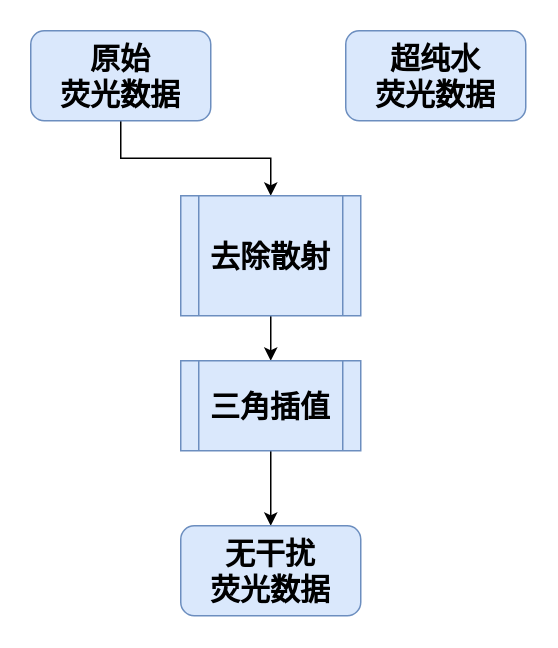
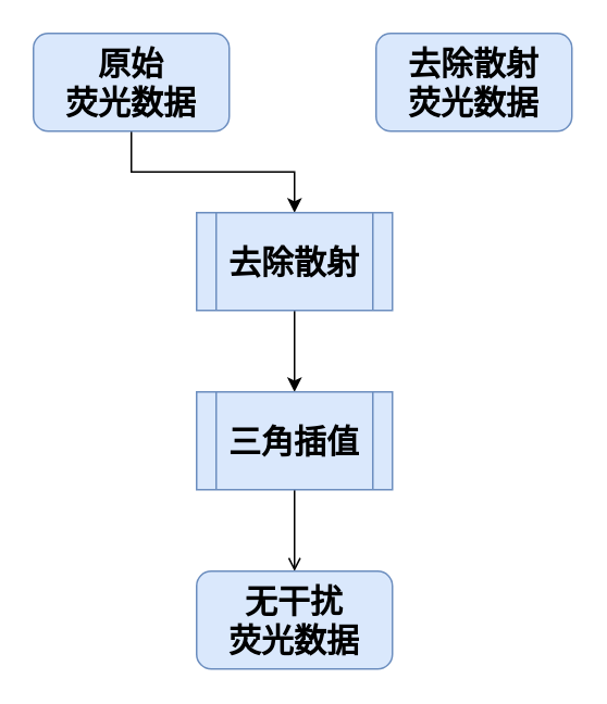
- <mxCell id="4" value="&lt;font style=&quot;font-size: 20px&quot;&gt;&lt;b&gt;超纯水&lt;br&gt;荧光数据&lt;/b&gt;&lt;/font&gt;" style="rounded=1;whiteSpace=wrap;html=1;fontSize=20;fillColor=#dae8fc;strokeColor=#6c8ebf;" vertex="1" parent="1"><mxGeometry x="230" y="20" width="120" height="60" as="geometry" /></mxCell>
+ <mxCell id="4" value="&lt;font style=&quot;font-size: 20px&quot;&gt;&lt;b&gt;去除散射&lt;br&gt;荧光数据&lt;/b&gt;&lt;/font&gt;" style="rounded=1;whiteSpace=wrap;html=1;fontSize=20;fillColor=#dae8fc;strokeColor=#6c8ebf;" vertex="1" parent="1"><mxGeometry x="230" y="20" width="120" height="60" as="geometry" /></mxCell>
- <mxCell id="6" value="&lt;font style=&quot;font-size: 20px&quot;&gt;&lt;b&gt;去除散射&lt;/b&gt;&lt;/font&gt;" style="shape=process;whiteSpace=wrap;html=1;backgroundOutline=1;fillColor=#dae8fc;strokeColor=#6c8ebf;" vertex="1" parent="1"><mxGeometry x="120" y="130" width="120" height="80" as="geometry" /></mxCell>
+ <mxCell id="6" value="&lt;font style=&quot;font-size: 20px&quot;&gt;&lt;b&gt;去除散射&lt;/b&gt;&lt;/font&gt;" style="shape=process;whiteSpace=wrap;html=1;backgroundOutline=1;fillColor=#dae8fc;strokeColor=#6c8ebf;" vertex="1" parent="1"><mxGeometry x="120" y="130" width="120" height="60" as="geometry" /></mxCell>
- <mxCell id="7" style="edgeStyle=orthogonalEdgeStyle;rounded=0;orthogonalLoop=1;jettySize=auto;html=1;exitX=0.5;exitY=1;exitDx=0;exitDy=0;entryX=0.5;entryY=0;entryDx=0;entryDy=0;" edge="1" parent="1" source="8" target="9"><mxGeometry relative="1" as="geometry" /></mxCell>
+ <mxCell id="7" style="edgeStyle=orthogonalEdgeStyle;rounded=0;orthogonalLoop=1;jettySize=auto;html=1;exitX=0.5;exitY=1;exitDx=0;exitDy=0;entryX=0.5;entryY=0;entryDx=0;entryDy=0;endArrow=open;" edge="1" parent="1" source="8" target="9"><mxGeometry relative="1" as="geometry" /></mxCell>
